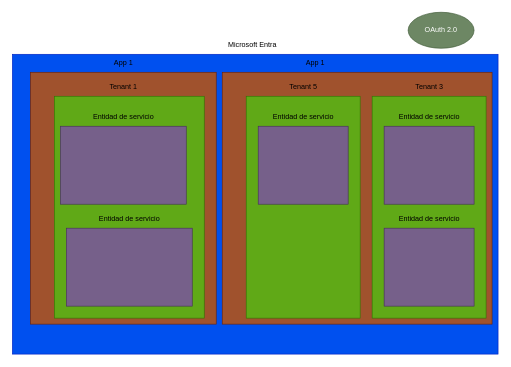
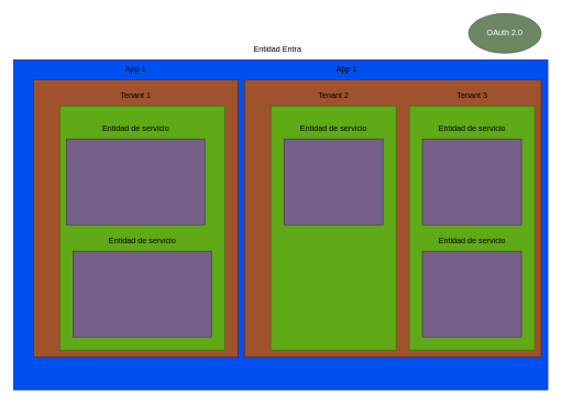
- <mxCell id="24" value="OAuth 2.0" style="ellipse;whiteSpace=wrap;html=1;fontSize=12;fillColor=#6d8764;fontColor=#ffffff;strokeColor=#3A5431;" parent="1" vertex="1"><mxGeometry x="680" y="20" width="110" height="60" as="geometry" /></mxCell>
+ <mxCell id="24" value="OAuth 2.0" style="ellipse;whiteSpace=wrap;html=1;fontSize=12;fillColor=#6d8764;fontColor=#ffffff;strokeColor=#3A5431;" parent="1" vertex="1"><mxGeometry x="710" y="20" width="110" height="60" as="geometry" /></mxCell>
- <mxCell id="3" value="Microsoft Entra" style="text;html=1;align=center;verticalAlign=middle;resizable=0;points=[];autosize=1;strokeColor=none;fillColor=none;" parent="1" vertex="1"><mxGeometry x="370" y="60" width="100" height="30" as="geometry" /></mxCell>
+ <mxCell id="3" value="Entidad Entra" style="text;html=1;align=center;verticalAlign=middle;resizable=0;points=[];autosize=1;strokeColor=none;fillColor=none;" parent="1" vertex="1"><mxGeometry x="370" y="60" width="100" height="30" as="geometry" /></mxCell>
- <mxCell id="14" value="Tenant 5" style="text;html=1;align=center;verticalAlign=middle;resizable=0;points=[];autosize=1;strokeColor=none;fillColor=none;" parent="1" vertex="1"><mxGeometry x="470" y="130" width="70" height="30" as="geometry" /></mxCell>
+ <mxCell id="14" value="Tenant 2" style="text;html=1;align=center;verticalAlign=middle;resizable=0;points=[];autosize=1;strokeColor=none;fillColor=none;" parent="1" vertex="1"><mxGeometry x="470" y="130" width="70" height="30" as="geometry" /></mxCell>
